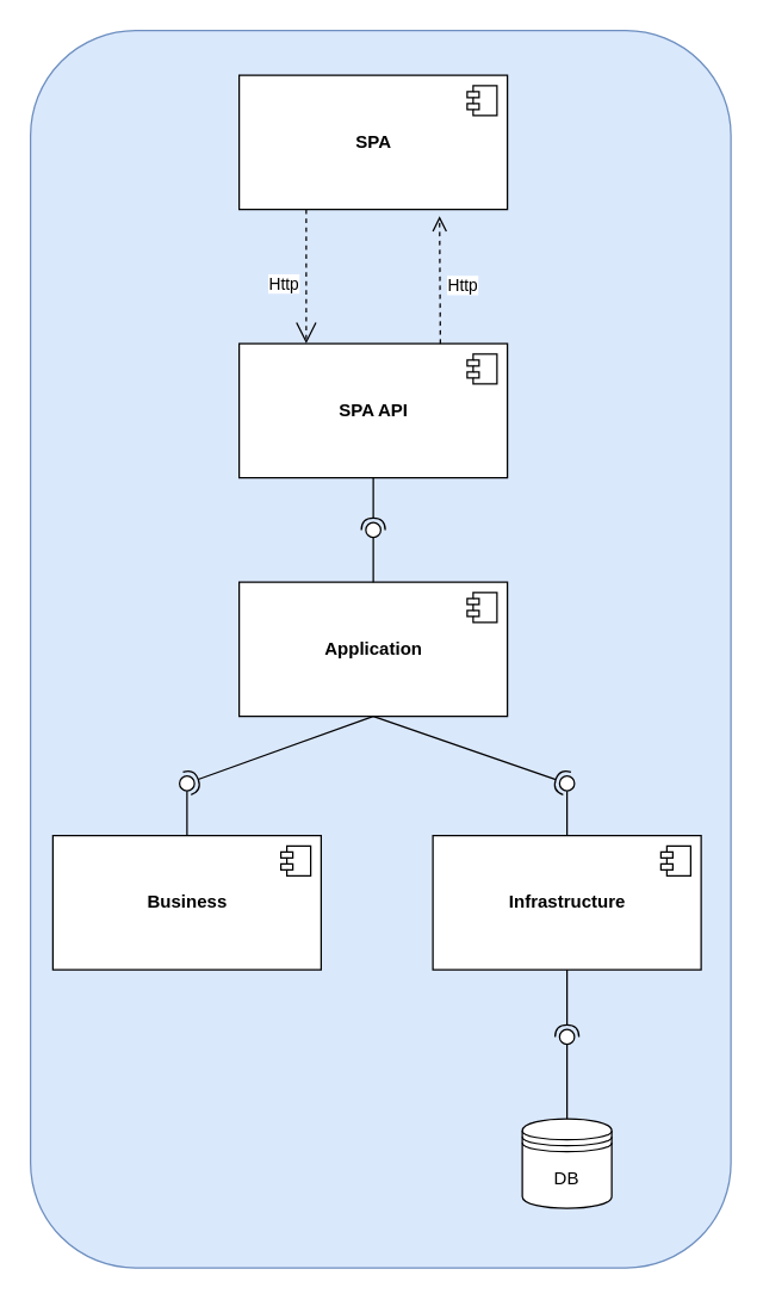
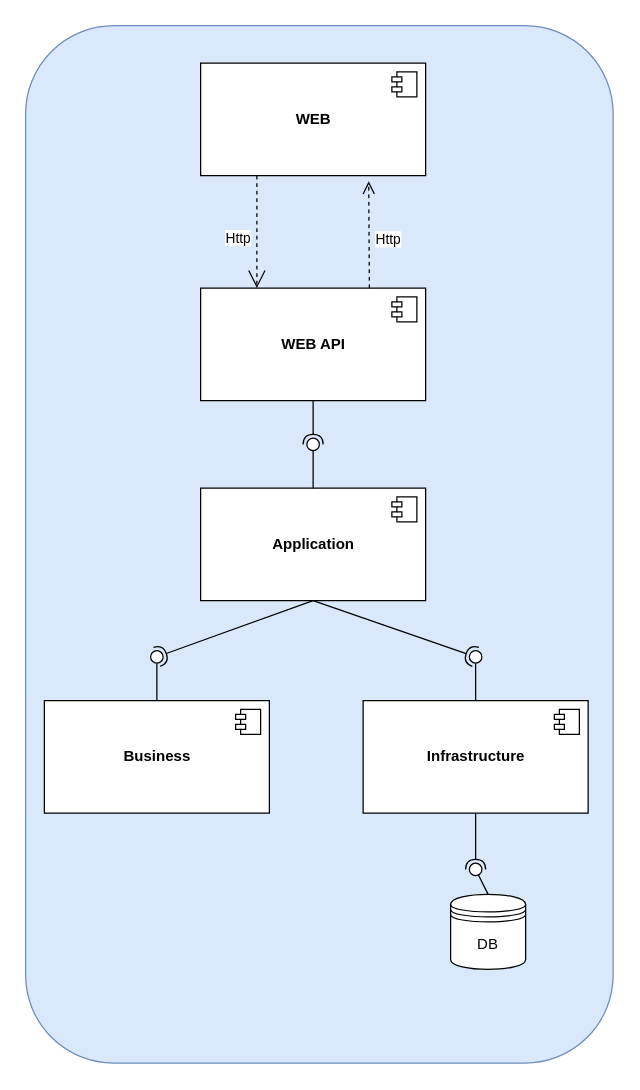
- <mxCell id="5" value="&lt;b&gt;SPA&lt;br&gt;&lt;/b&gt;" style="html=1;dropTarget=0;" vertex="1" parent="1"><mxGeometry x="160" y="50" width="180" height="90" as="geometry" /></mxCell>
+ <mxCell id="5" value="&lt;b&gt;WEB&lt;br&gt;&lt;/b&gt;" style="html=1;dropTarget=0;" vertex="1" parent="1"><mxGeometry x="160" y="50" width="180" height="90" as="geometry" /></mxCell>
- <mxCell id="3" value="&lt;b&gt;SPA API&lt;br&gt;&lt;/b&gt;" style="html=1;dropTarget=0;" vertex="1" parent="1"><mxGeometry x="160" y="230" width="180" height="90" as="geometry" /></mxCell>
+ <mxCell id="3" value="&lt;b&gt;WEB API&lt;br&gt;&lt;/b&gt;" style="html=1;dropTarget=0;" vertex="1" parent="1"><mxGeometry x="160" y="230" width="180" height="90" as="geometry" /></mxCell>
- <mxCell id="13" value="DB" style="shape=datastore;whiteSpace=wrap;html=1;" vertex="1" parent="1"><mxGeometry x="350" y="750" width="60" height="60" as="geometry" /></mxCell>
+ <mxCell id="13" value="DB" style="shape=datastore;whiteSpace=wrap;html=1;" vertex="1" parent="1"><mxGeometry x="360" y="715" width="60" height="60" as="geometry" /></mxCell>
